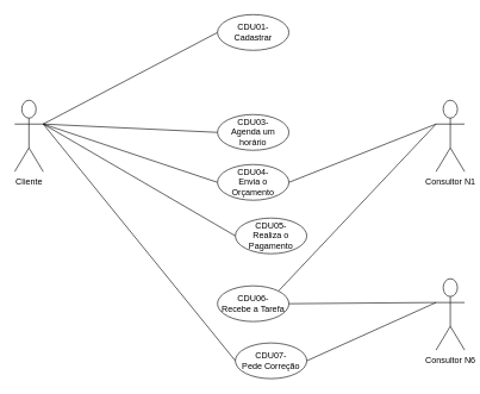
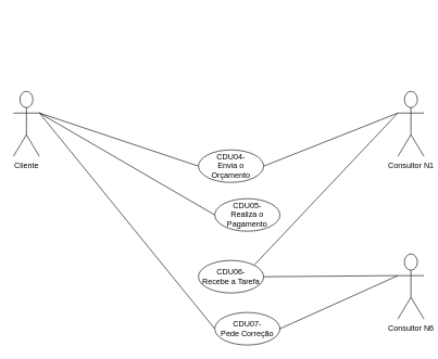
- <mxCell id="8" value="CDU01- Cadastrar" style="ellipse;whiteSpace=wrap;html=1;" parent="1" vertex="1"><mxGeometry x="304" y="20" width="100" height="50" as="geometry" /></mxCell>
- <mxCell id="2" style="rounded=0;orthogonalLoop=1;jettySize=auto;html=1;exitX=1;exitY=0.333;exitDx=0;exitDy=0;exitPerimeter=0;entryX=0;entryY=0.5;entryDx=0;entryDy=0;endArrow=none;endFill=0;" parent="1" source="6" target="8" edge="1"><mxGeometry relative="1" as="geometry" /></mxCell>
- <mxCell id="3" style="rounded=0;orthogonalLoop=1;jettySize=auto;html=1;exitX=1;exitY=0.333;exitDx=0;exitDy=0;exitPerimeter=0;entryX=0;entryY=0.5;entryDx=0;entryDy=0;endArrow=none;endFill=0;" parent="1" source="6" target="7" edge="1"><mxGeometry relative="1" as="geometry" /></mxCell>
- <mxCell id="7" value="CDU03-&lt;br&gt;Agenda um horário" style="ellipse;whiteSpace=wrap;html=1;" parent="1" vertex="1"><mxGeometry x="304" y="160" width="100" height="50" as="geometry" /></mxCell>
